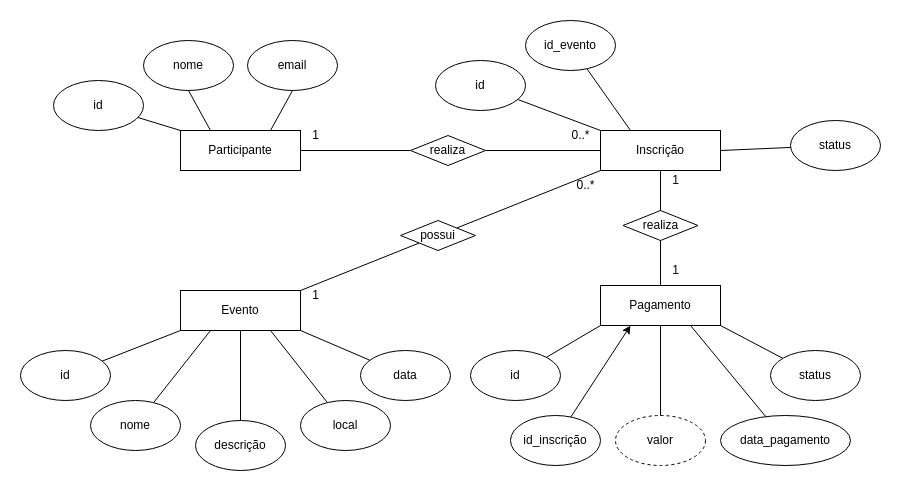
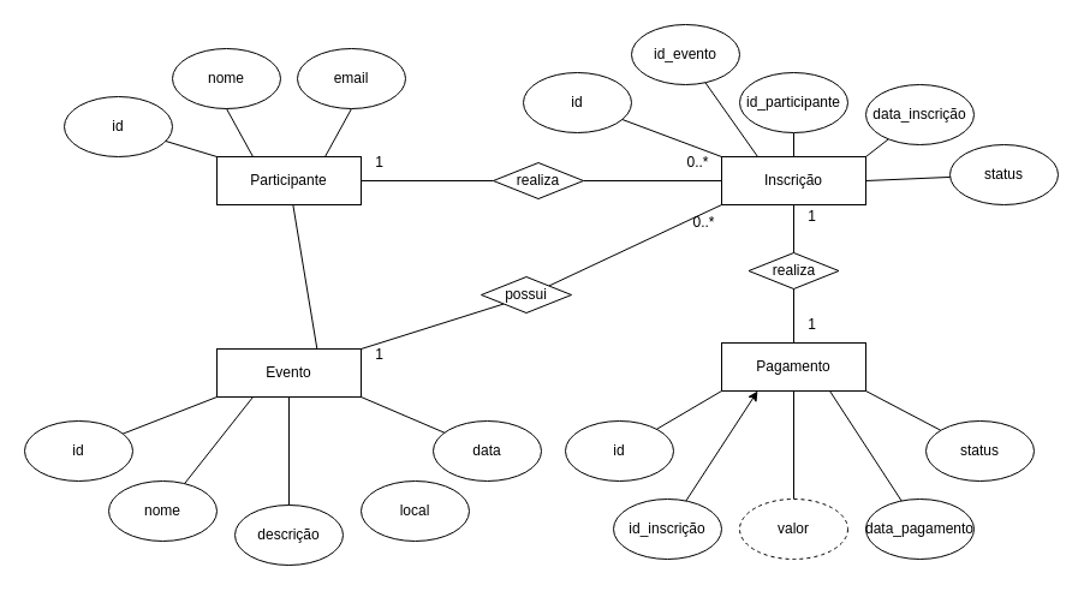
+ <mxCell id="40" value="id_participante" style="ellipse;whiteSpace=wrap;html=1;" parent="1" vertex="1"><mxGeometry x="615" y="60" width="90" height="50" as="geometry" /></mxCell>
+ <mxCell id="41" value="data_inscrição" style="ellipse;whiteSpace=wrap;html=1;" parent="1" vertex="1"><mxGeometry x="720" y="70" width="90" height="50" as="geometry" /></mxCell>
+ <mxCell id="34" style="edgeStyle=none;html=1;exitX=0.5;exitY=0;exitDx=0;exitDy=0;entryX=0.5;entryY=1;entryDx=0;entryDy=0;endArrow=none;endFill=0;" parent="1" source="37" target="40" edge="1"><mxGeometry relative="1" as="geometry" /></mxCell>
+ <mxCell id="35" style="edgeStyle=none;html=1;exitX=1;exitY=0;exitDx=0;exitDy=0;endArrow=none;endFill=0;" parent="1" source="37" target="41" edge="1"><mxGeometry relative="1" as="geometry" /></mxCell>
- <mxCell id="50" value="possui" style="rhombus;whiteSpace=wrap;html=1;" parent="1" vertex="1"><mxGeometry x="400" y="220" width="75" height="30" as="geometry" /></mxCell>
+ <mxCell id="50" value="possui" style="rhombus;whiteSpace=wrap;html=1;" parent="1" vertex="1"><mxGeometry x="400" y="230" width="75" height="30" as="geometry" /></mxCell>
- <mxCell id="11" style="edgeStyle=none;html=1;exitX=0.75;exitY=1;exitDx=0;exitDy=0;endArrow=none;endFill=0;" parent="1" source="13" target="17" edge="1"><mxGeometry relative="1" as="geometry" /></mxCell>
+ <mxCell id="11" style="edgeStyle=none;html=1;exitX=0.75;exitY=1;exitDx=0;exitDy=0;endArrow=none;endFill=0;" parent="1" source="13" target="4" edge="1"><mxGeometry relative="1" as="geometry" /></mxCell>
- <mxCell id="29" value="data_pagamento" style="ellipse;whiteSpace=wrap;html=1;" parent="1" vertex="1"><mxGeometry x="720" y="415" width="130" height="50" as="geometry" /></mxCell>
+ <mxCell id="29" value="data_pagamento" style="ellipse;whiteSpace=wrap;html=1;" parent="1" vertex="1"><mxGeometry x="720" y="415" width="90" height="50" as="geometry" /></mxCell>
